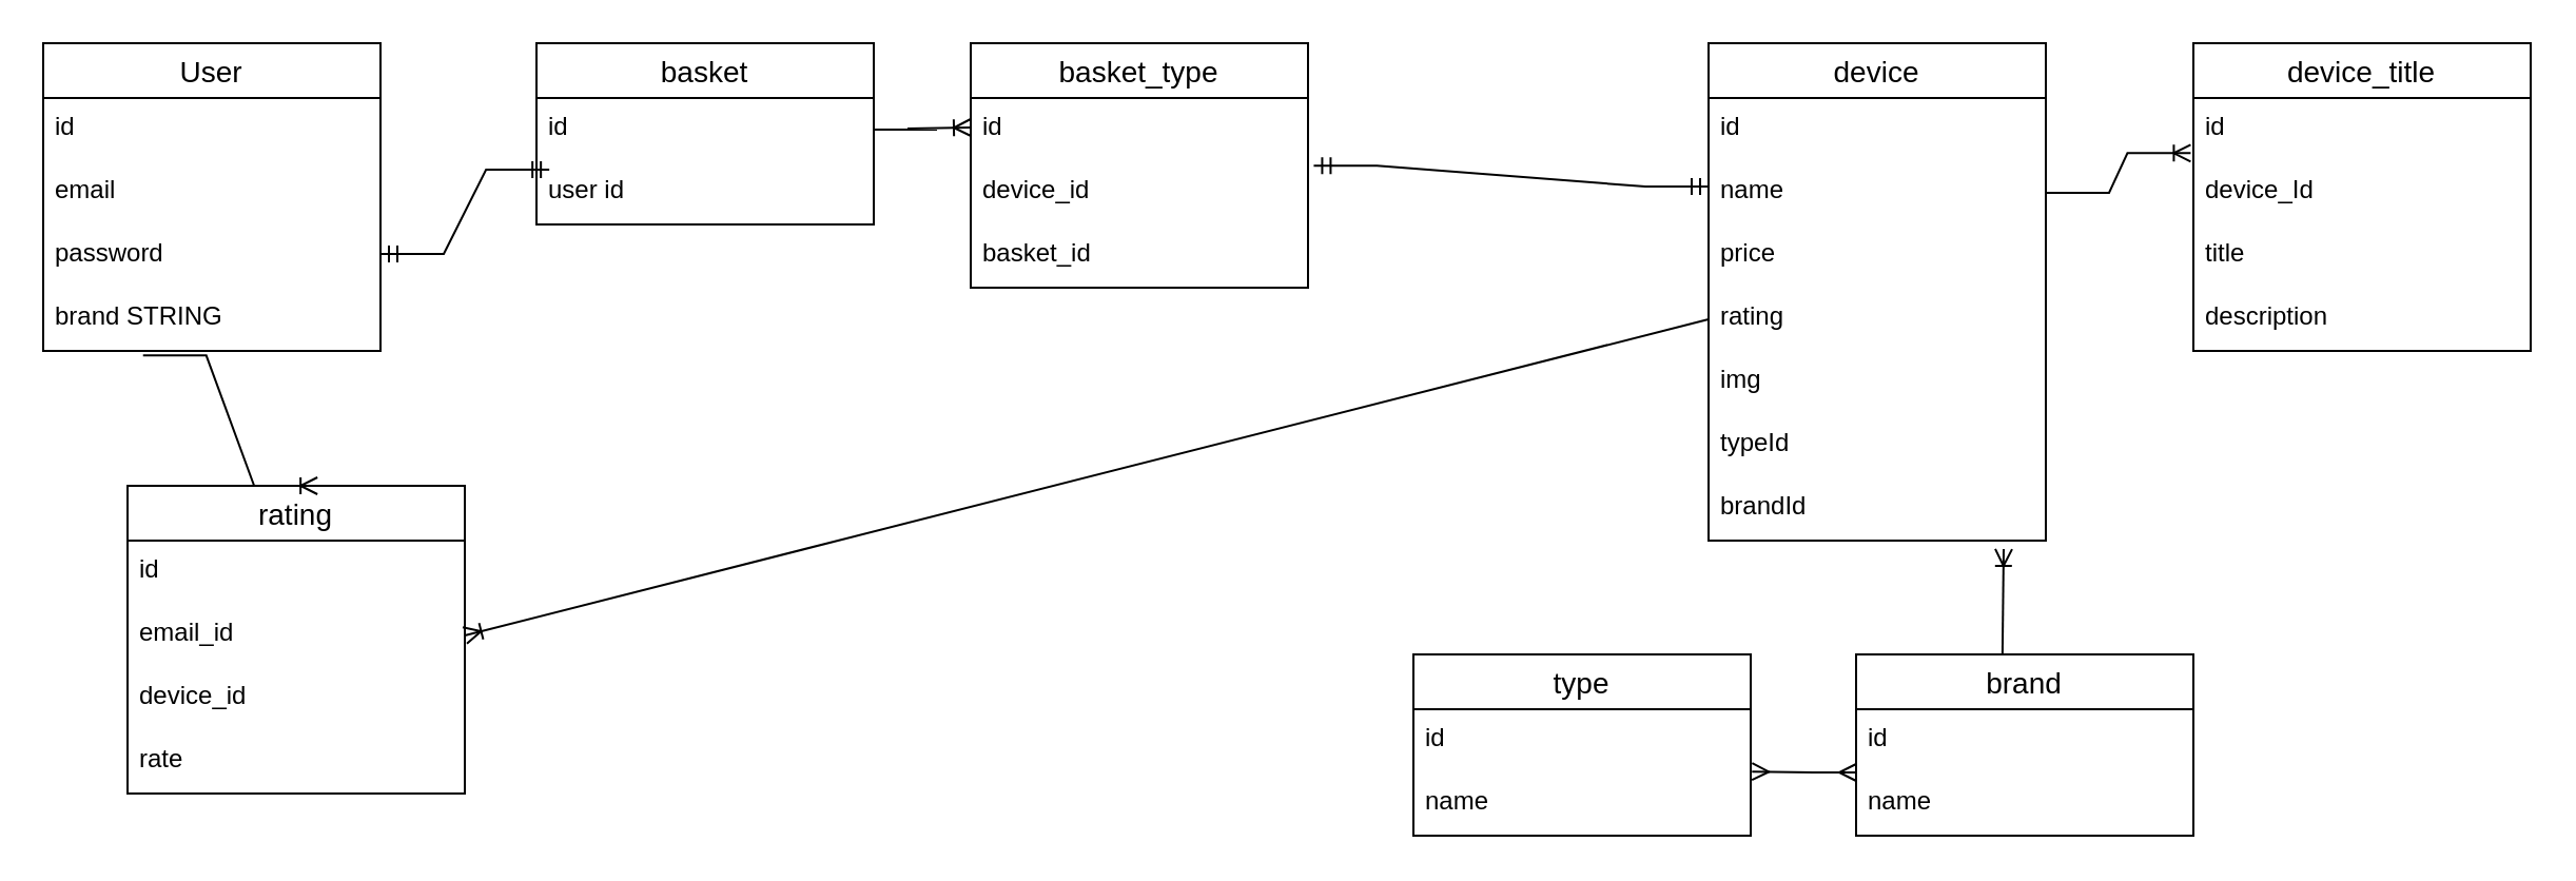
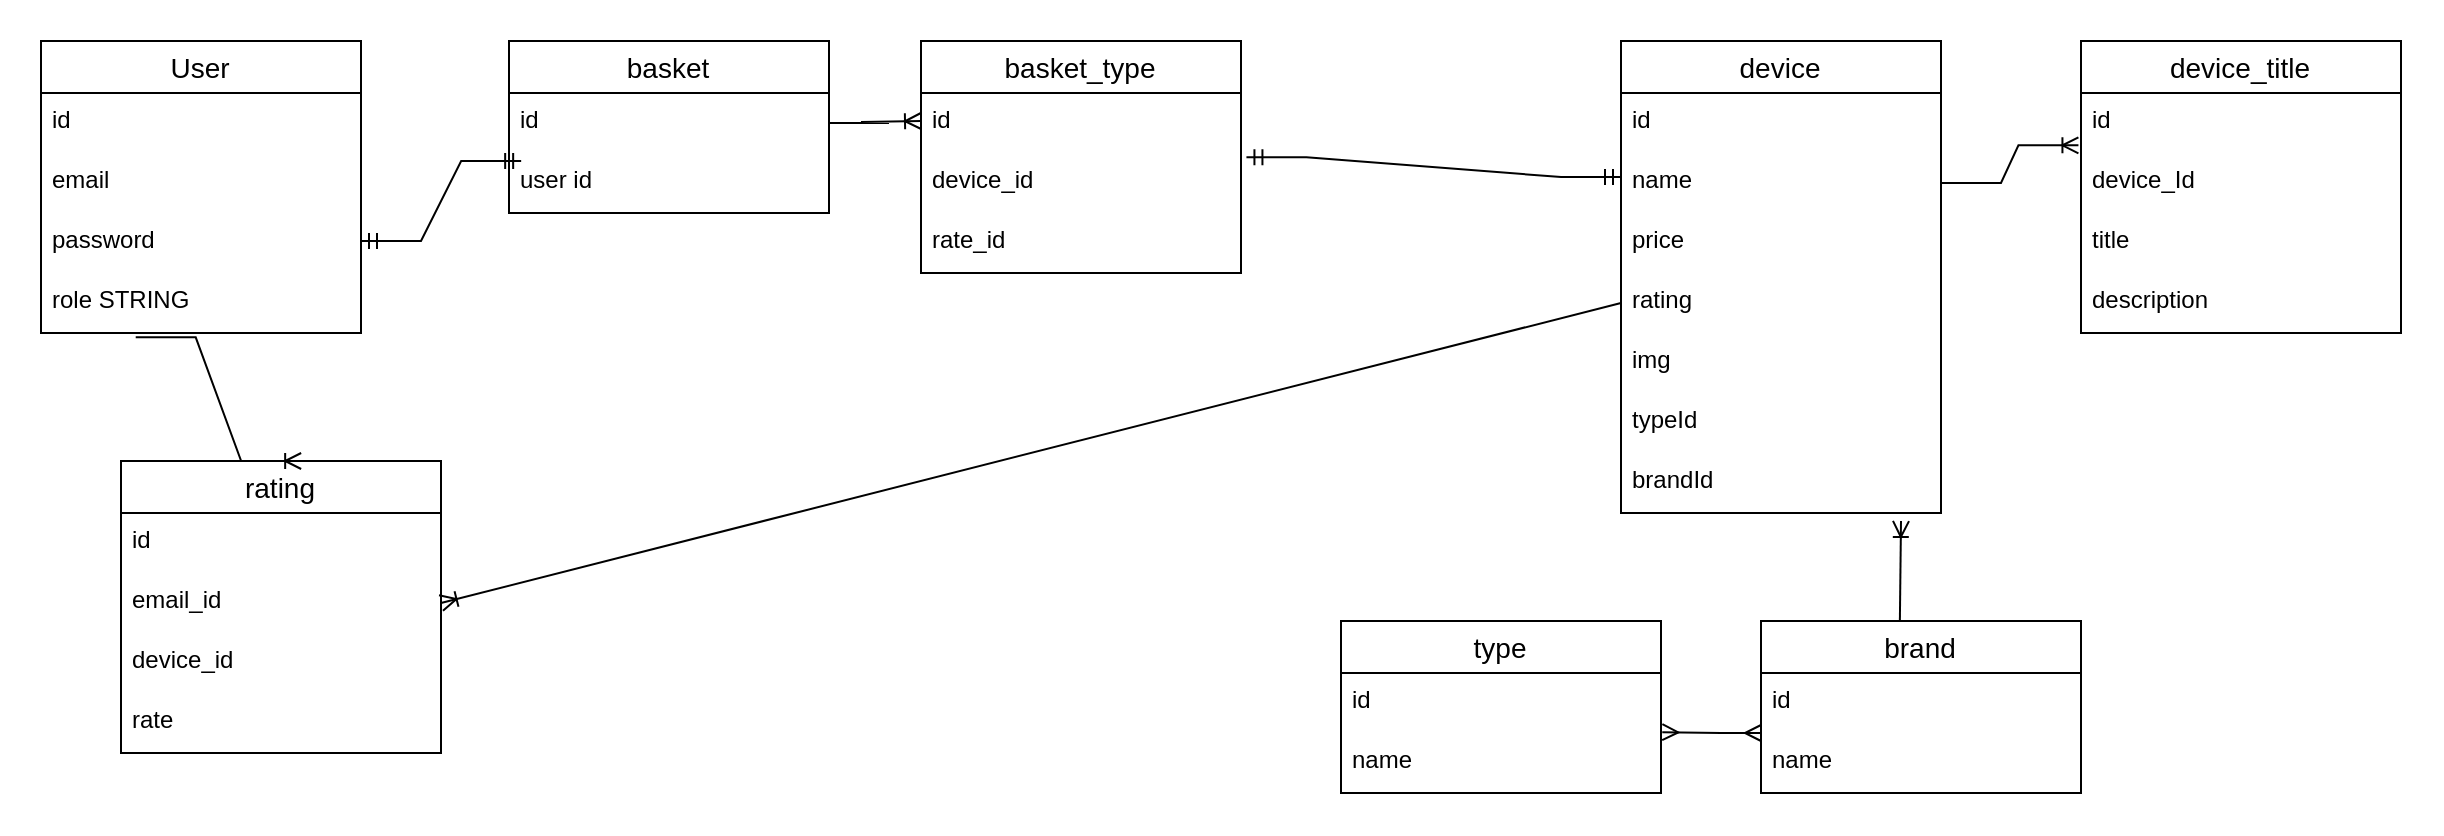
- <mxCell id="36" value="basket_id" style="text;strokeColor=none;fillColor=none;spacingLeft=4;spacingRight=4;overflow=hidden;rotatable=0;points=[[0,0.5],[1,0.5]];portConstraint=eastwest;fontSize=12;" vertex="1" parent="33"><mxGeometry y="86" width="160" height="30" as="geometry" /></mxCell>
+ <mxCell id="36" value="rate_id" style="text;strokeColor=none;fillColor=none;spacingLeft=4;spacingRight=4;overflow=hidden;rotatable=0;points=[[0,0.5],[1,0.5]];portConstraint=eastwest;fontSize=12;" vertex="1" parent="33"><mxGeometry y="86" width="160" height="30" as="geometry" /></mxCell>
- <mxCell id="6" value="brand STRING" style="text;strokeColor=none;fillColor=none;spacingLeft=4;spacingRight=4;overflow=hidden;rotatable=0;points=[[0,0.5],[1,0.5]];portConstraint=eastwest;fontSize=12;" vertex="1" parent="2"><mxGeometry y="116" width="160" height="30" as="geometry" /></mxCell>
+ <mxCell id="6" value="role STRING" style="text;strokeColor=none;fillColor=none;spacingLeft=4;spacingRight=4;overflow=hidden;rotatable=0;points=[[0,0.5],[1,0.5]];portConstraint=eastwest;fontSize=12;" vertex="1" parent="2"><mxGeometry y="116" width="160" height="30" as="geometry" /></mxCell>
